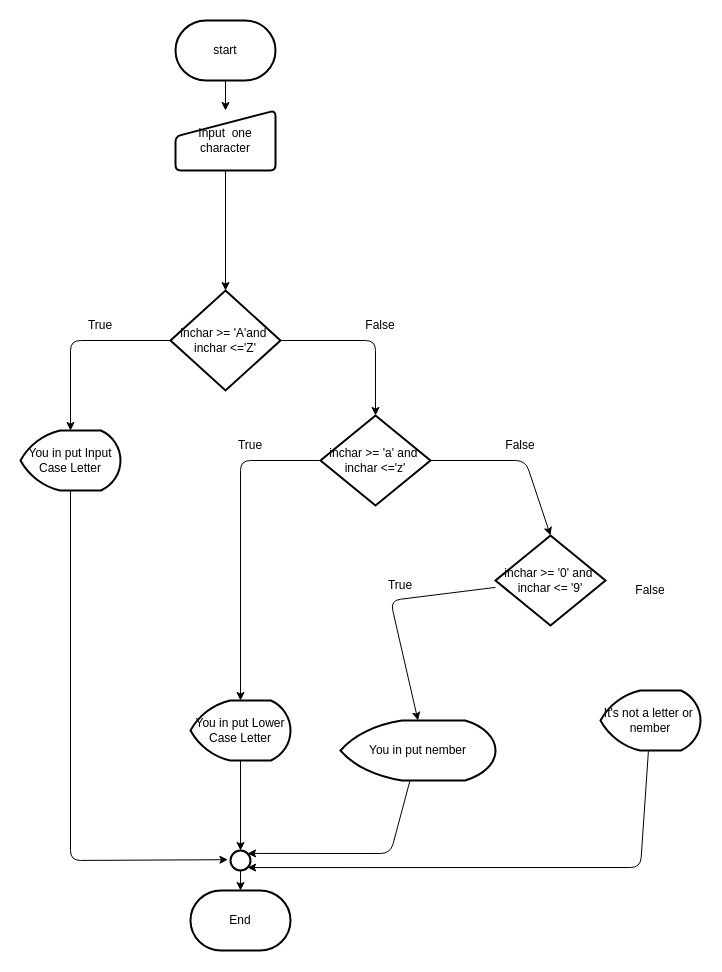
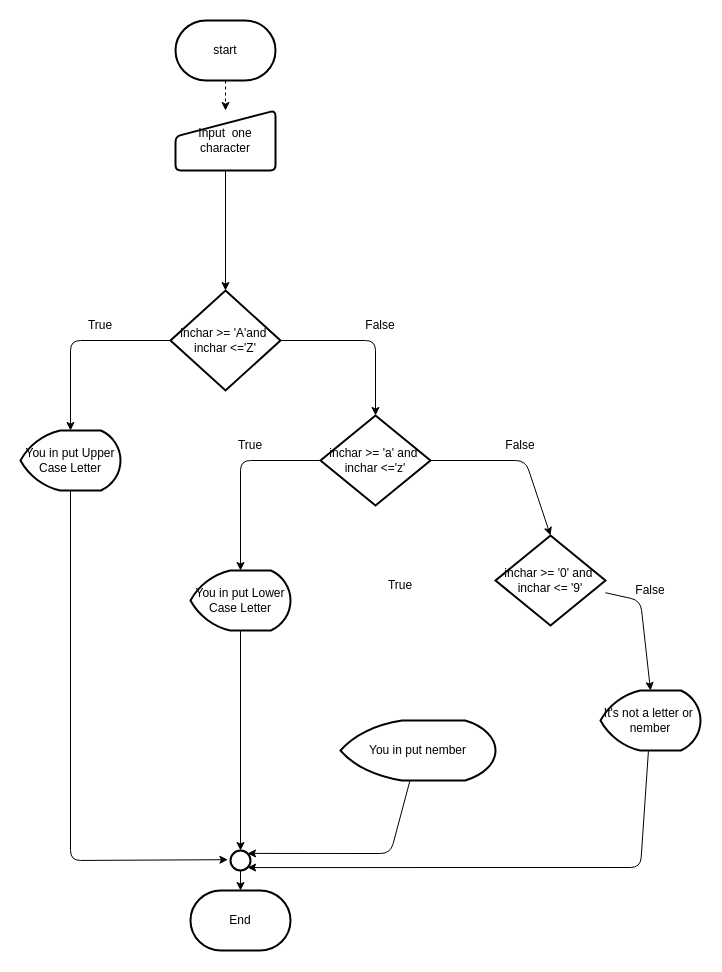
- <mxCell id="2" value="" style="edgeStyle=none;html=1;" parent="1" source="3" target="5" edge="1"><mxGeometry relative="1" as="geometry" /></mxCell>
+ <mxCell id="2" value="" style="edgeStyle=none;html=1;dashed=1;" parent="1" source="3" target="5" edge="1"><mxGeometry relative="1" as="geometry" /></mxCell>
- <mxCell id="10" value="You in put Input Case Letter" style="strokeWidth=2;html=1;shape=mxgraph.flowchart.display;whiteSpace=wrap;" parent="1" vertex="1"><mxGeometry x="20" y="430" width="100" height="60" as="geometry" /></mxCell>
+ <mxCell id="10" value="You in put Upper Case Letter" style="strokeWidth=2;html=1;shape=mxgraph.flowchart.display;whiteSpace=wrap;" parent="1" vertex="1"><mxGeometry x="20" y="430" width="100" height="60" as="geometry" /></mxCell>
- <mxCell id="18" style="edgeStyle=none;html=1;entryX=0.5;entryY=0;entryDx=0;entryDy=0;entryPerimeter=0;" parent="1" source="20" target="22" edge="1"><mxGeometry relative="1" as="geometry"><Array as="points"><mxPoint x="390" y="600" /></Array></mxGeometry></mxCell>
+ <mxCell id="19" style="edgeStyle=none;html=1;entryX=0.5;entryY=0;entryDx=0;entryDy=0;entryPerimeter=0;" parent="1" source="20" target="24" edge="1"><mxGeometry relative="1" as="geometry"><Array as="points"><mxPoint x="640" y="600" /></Array></mxGeometry></mxCell>
- <mxCell id="17" value="You in put Lower Case Letter" style="strokeWidth=2;html=1;shape=mxgraph.flowchart.display;whiteSpace=wrap;" parent="1" vertex="1"><mxGeometry x="190" y="700" width="100" height="60" as="geometry" /></mxCell>
+ <mxCell id="17" value="You in put Lower Case Letter" style="strokeWidth=2;html=1;shape=mxgraph.flowchart.display;whiteSpace=wrap;" parent="1" vertex="1"><mxGeometry x="190" y="570" width="100" height="60" as="geometry" /></mxCell>
